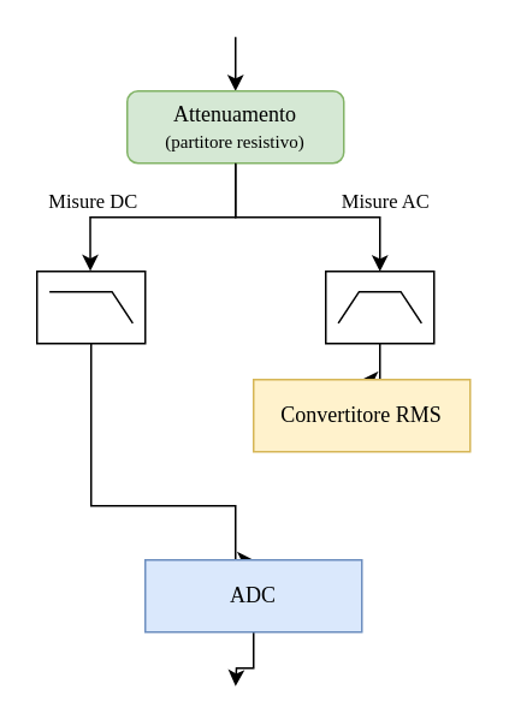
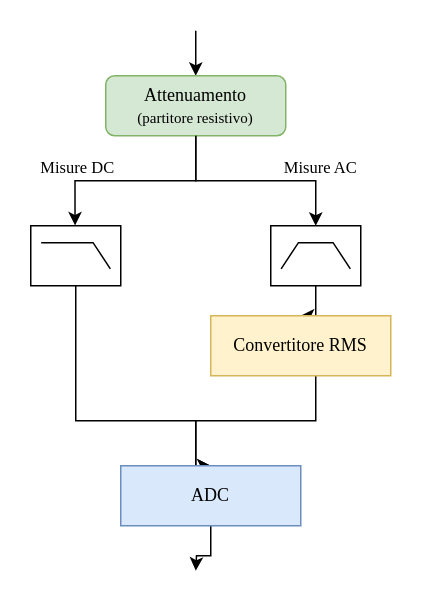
+ <mxCell id="12" style="edgeStyle=orthogonalEdgeStyle;rounded=0;orthogonalLoop=1;jettySize=auto;html=1;entryX=0.5;entryY=0;entryDx=0;entryDy=0;fontFamily=Artifakt Element;fontStyle=0" edge="1" parent="1" source="13" target="15"><mxGeometry relative="1" as="geometry"><Array as="points"><mxPoint x="210" y="280" /><mxPoint x="130" y="280" /></Array></mxGeometry></mxCell>
